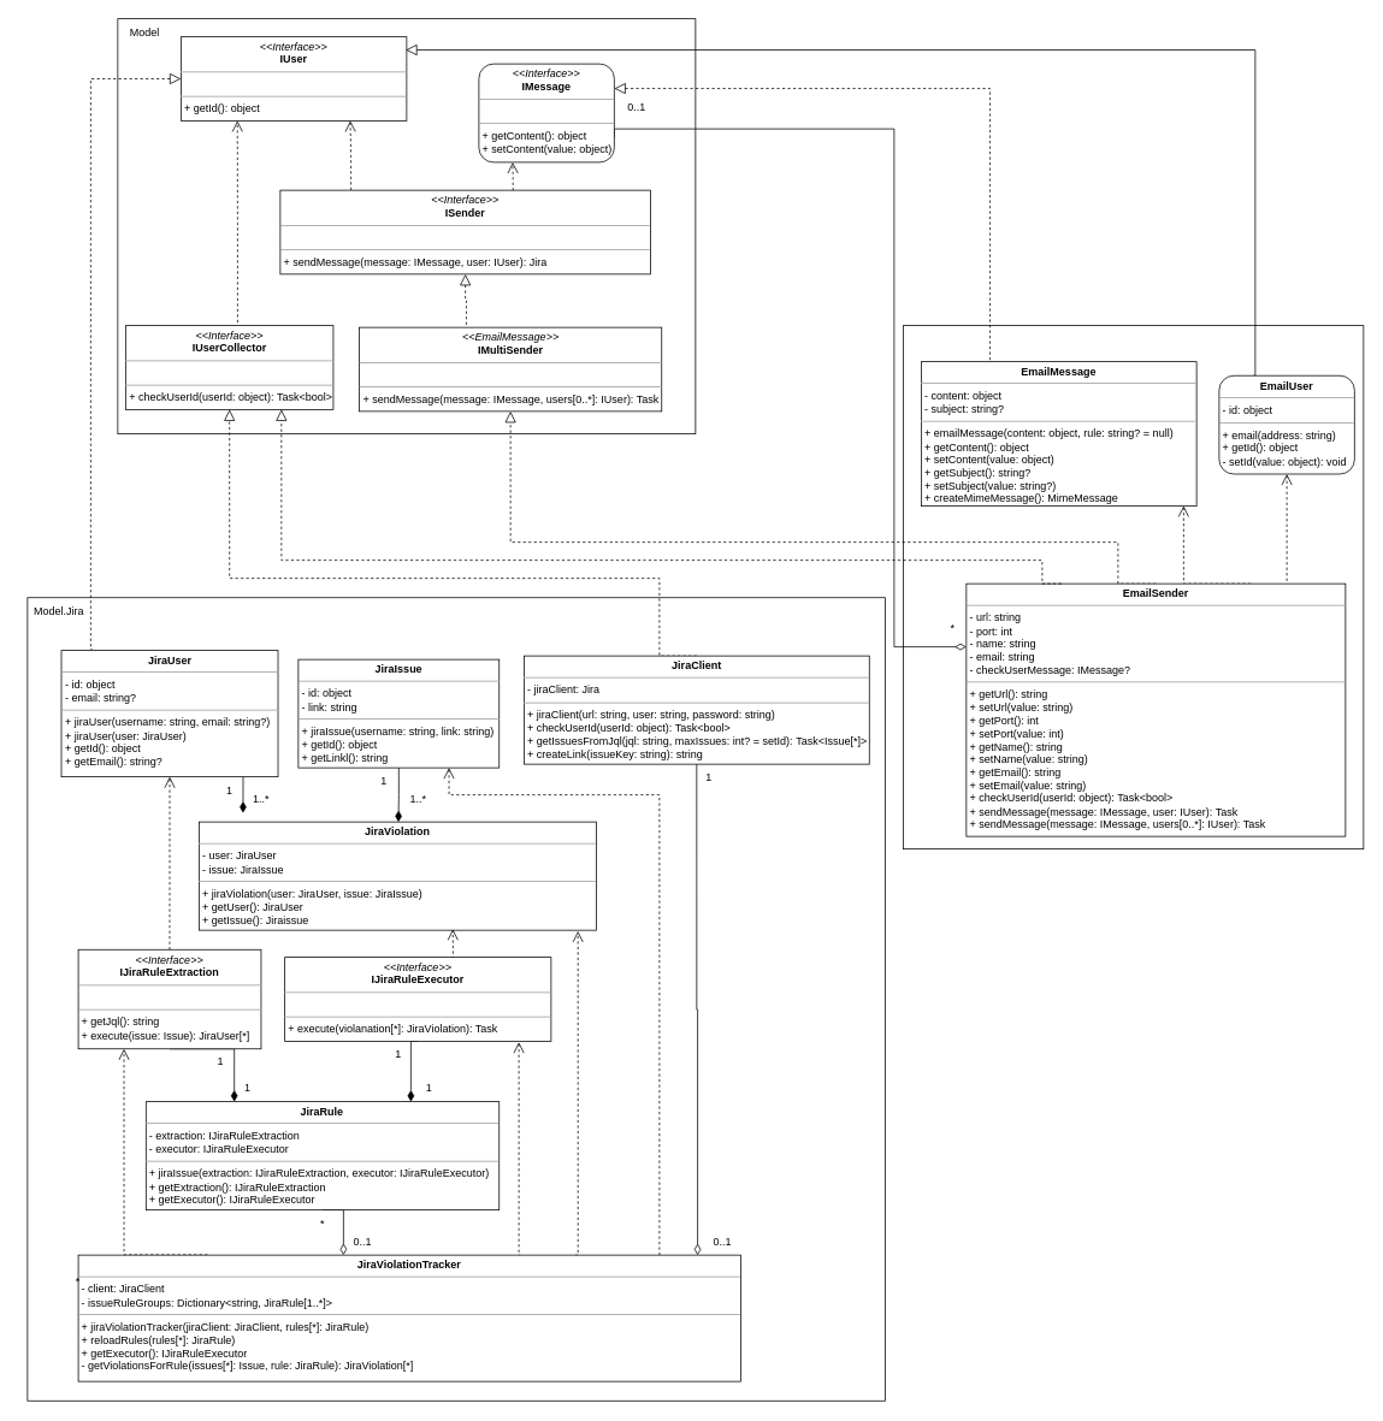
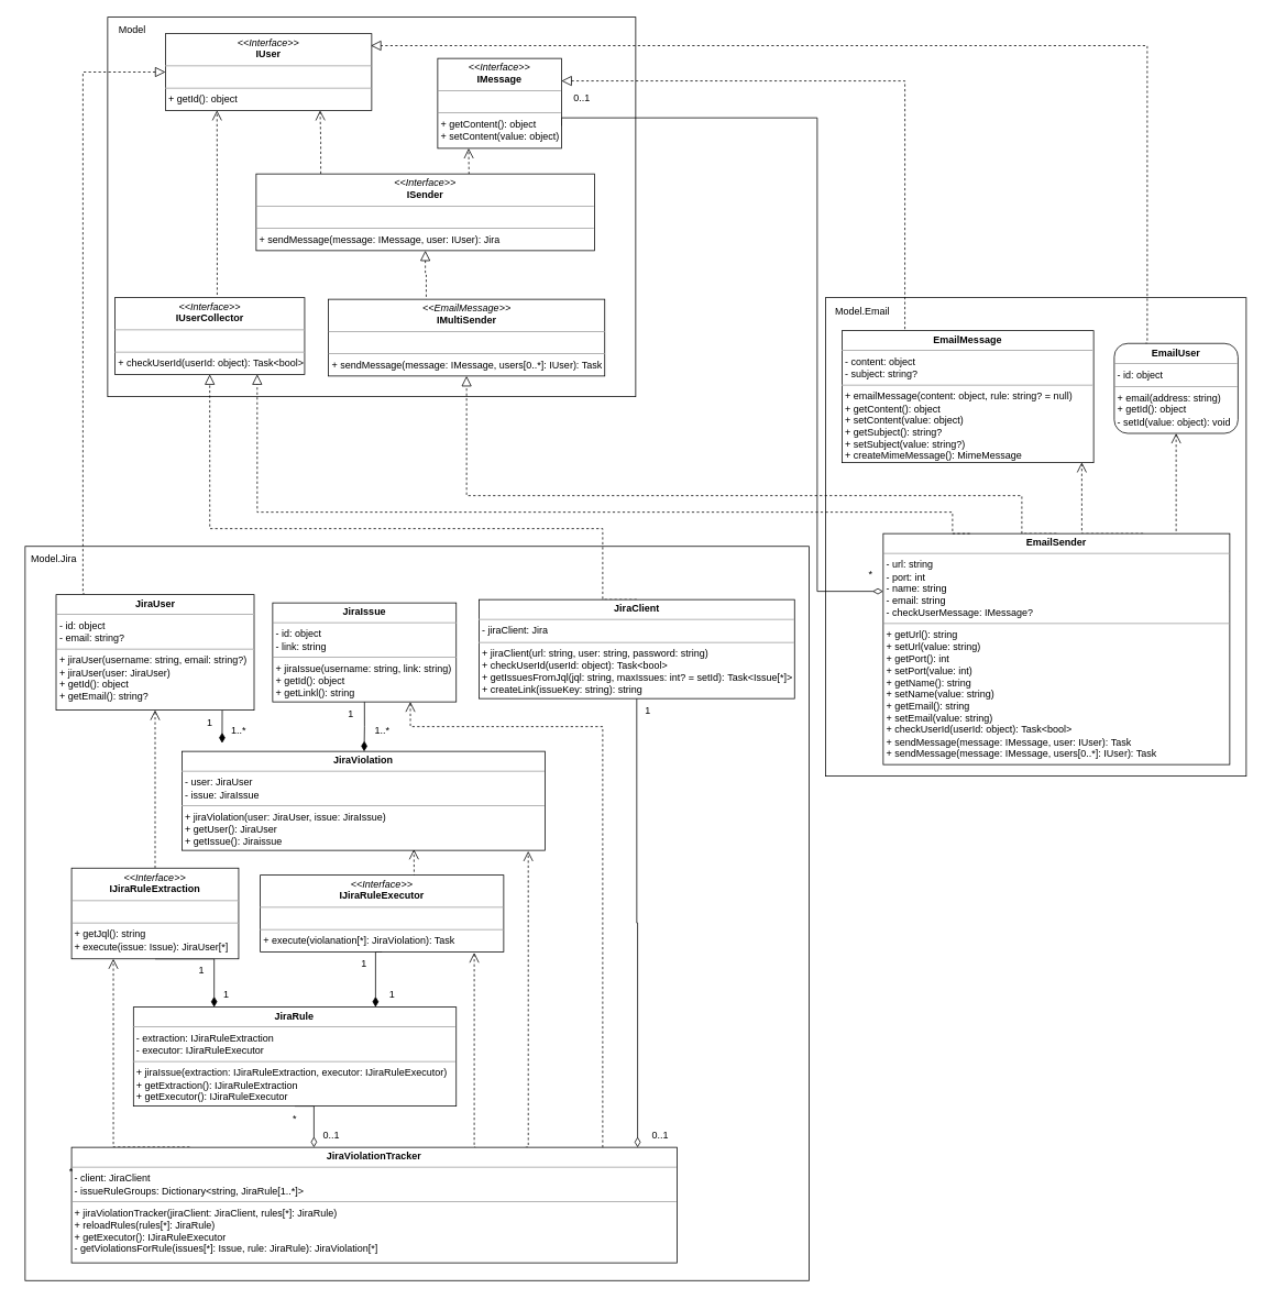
- <mxCell id="36" style="edgeStyle=orthogonalEdgeStyle;rounded=0;orthogonalLoop=1;jettySize=auto;html=1;exitX=0.25;exitY=0;exitDx=0;exitDy=0;entryX=0.996;entryY=0.156;entryDx=0;entryDy=0;endArrow=block;endFill=0;dashed=0;endSize=10;entryPerimeter=0;" edge="1" parent="1" source="37" target="18"><mxGeometry relative="1" as="geometry"><Array as="points"><mxPoint x="1390" y="415" /><mxPoint x="1390" y="55" /><mxPoint x="449" y="55" /></Array></mxGeometry></mxCell>
+ <mxCell id="36" style="edgeStyle=orthogonalEdgeStyle;rounded=0;orthogonalLoop=1;jettySize=auto;html=1;exitX=0.25;exitY=0;exitDx=0;exitDy=0;entryX=0.996;entryY=0.156;entryDx=0;entryDy=0;endArrow=block;endFill=0;dashed=1;endSize=10;entryPerimeter=0;" edge="1" parent="1" source="37" target="18"><mxGeometry relative="1" as="geometry"><Array as="points"><mxPoint x="1390" y="415" /><mxPoint x="1390" y="55" /><mxPoint x="449" y="55" /></Array></mxGeometry></mxCell>
- <mxCell id="11" value="&lt;p style=&quot;margin:0px;margin-top:4px;text-align:center;&quot;&gt;&lt;i&gt;&amp;lt;&amp;lt;Interface&amp;gt;&amp;gt;&lt;/i&gt;&lt;br&gt;&lt;b&gt;IMessage&lt;/b&gt;&lt;/p&gt;&lt;hr size=&quot;1&quot;&gt;&lt;p style=&quot;margin:0px;margin-left:4px;&quot;&gt;&lt;br&gt;&lt;/p&gt;&lt;hr size=&quot;1&quot;&gt;&lt;p style=&quot;margin:0px;margin-left:4px;&quot;&gt;+ getContent(): object&lt;br&gt;&lt;/p&gt;&lt;p style=&quot;margin:0px;margin-left:4px;&quot;&gt;+ setContent(value:&amp;nbsp;&lt;span style=&quot;background-color: initial;&quot;&gt;object&lt;/span&gt;&lt;span style=&quot;background-color: initial;&quot;&gt;)&lt;/span&gt;&lt;/p&gt;" style="verticalAlign=top;align=left;overflow=fill;fontSize=12;fontFamily=Helvetica;html=1;shadow=0;comic=0;labelBackgroundColor=none;strokeWidth=1;rounded=1;" vertex="1" parent="1"><mxGeometry x="530" y="70" width="150" height="109" as="geometry" /></mxCell>
+ <mxCell id="11" value="&lt;p style=&quot;margin:0px;margin-top:4px;text-align:center;&quot;&gt;&lt;i&gt;&amp;lt;&amp;lt;Interface&amp;gt;&amp;gt;&lt;/i&gt;&lt;br&gt;&lt;b&gt;IMessage&lt;/b&gt;&lt;/p&gt;&lt;hr size=&quot;1&quot;&gt;&lt;p style=&quot;margin:0px;margin-left:4px;&quot;&gt;&lt;br&gt;&lt;/p&gt;&lt;hr size=&quot;1&quot;&gt;&lt;p style=&quot;margin:0px;margin-left:4px;&quot;&gt;+ getContent(): object&lt;br&gt;&lt;/p&gt;&lt;p style=&quot;margin:0px;margin-left:4px;&quot;&gt;+ setContent(value:&amp;nbsp;&lt;span style=&quot;background-color: initial;&quot;&gt;object&lt;/span&gt;&lt;span style=&quot;background-color: initial;&quot;&gt;)&lt;/span&gt;&lt;/p&gt;" style="verticalAlign=top;align=left;overflow=fill;fontSize=12;fontFamily=Helvetica;html=1;rounded=0;shadow=0;comic=0;labelBackgroundColor=none;strokeWidth=1" vertex="1" parent="1"><mxGeometry x="530" y="70" width="150" height="109" as="geometry" /></mxCell>
+ <mxCell id="49" value="Model.Email" style="text;html=1;align=center;verticalAlign=middle;whiteSpace=wrap;rounded=0;" vertex="1" parent="1"><mxGeometry x="1000" y="362" width="90" height="30" as="geometry" /></mxCell>
